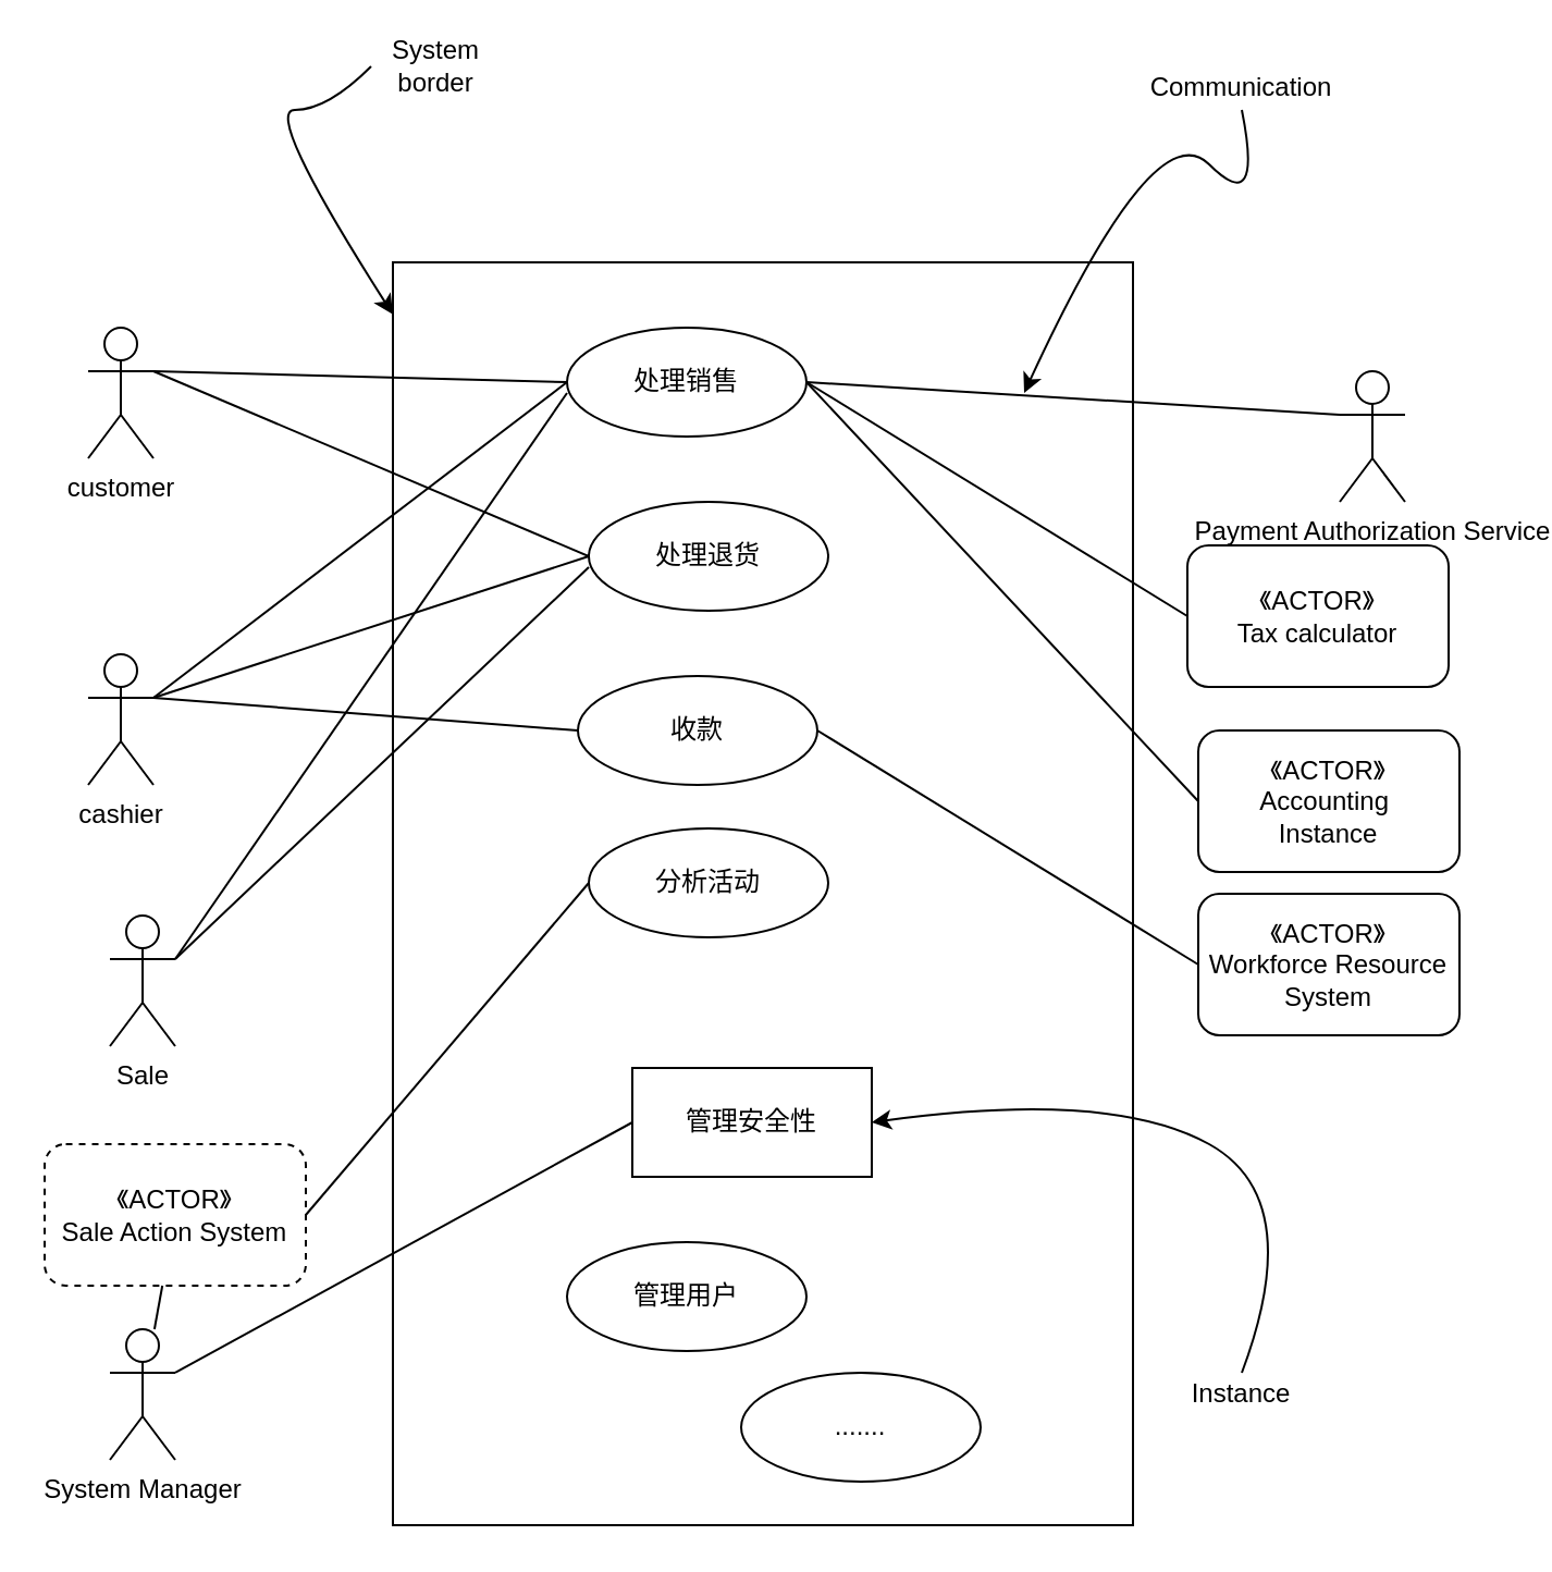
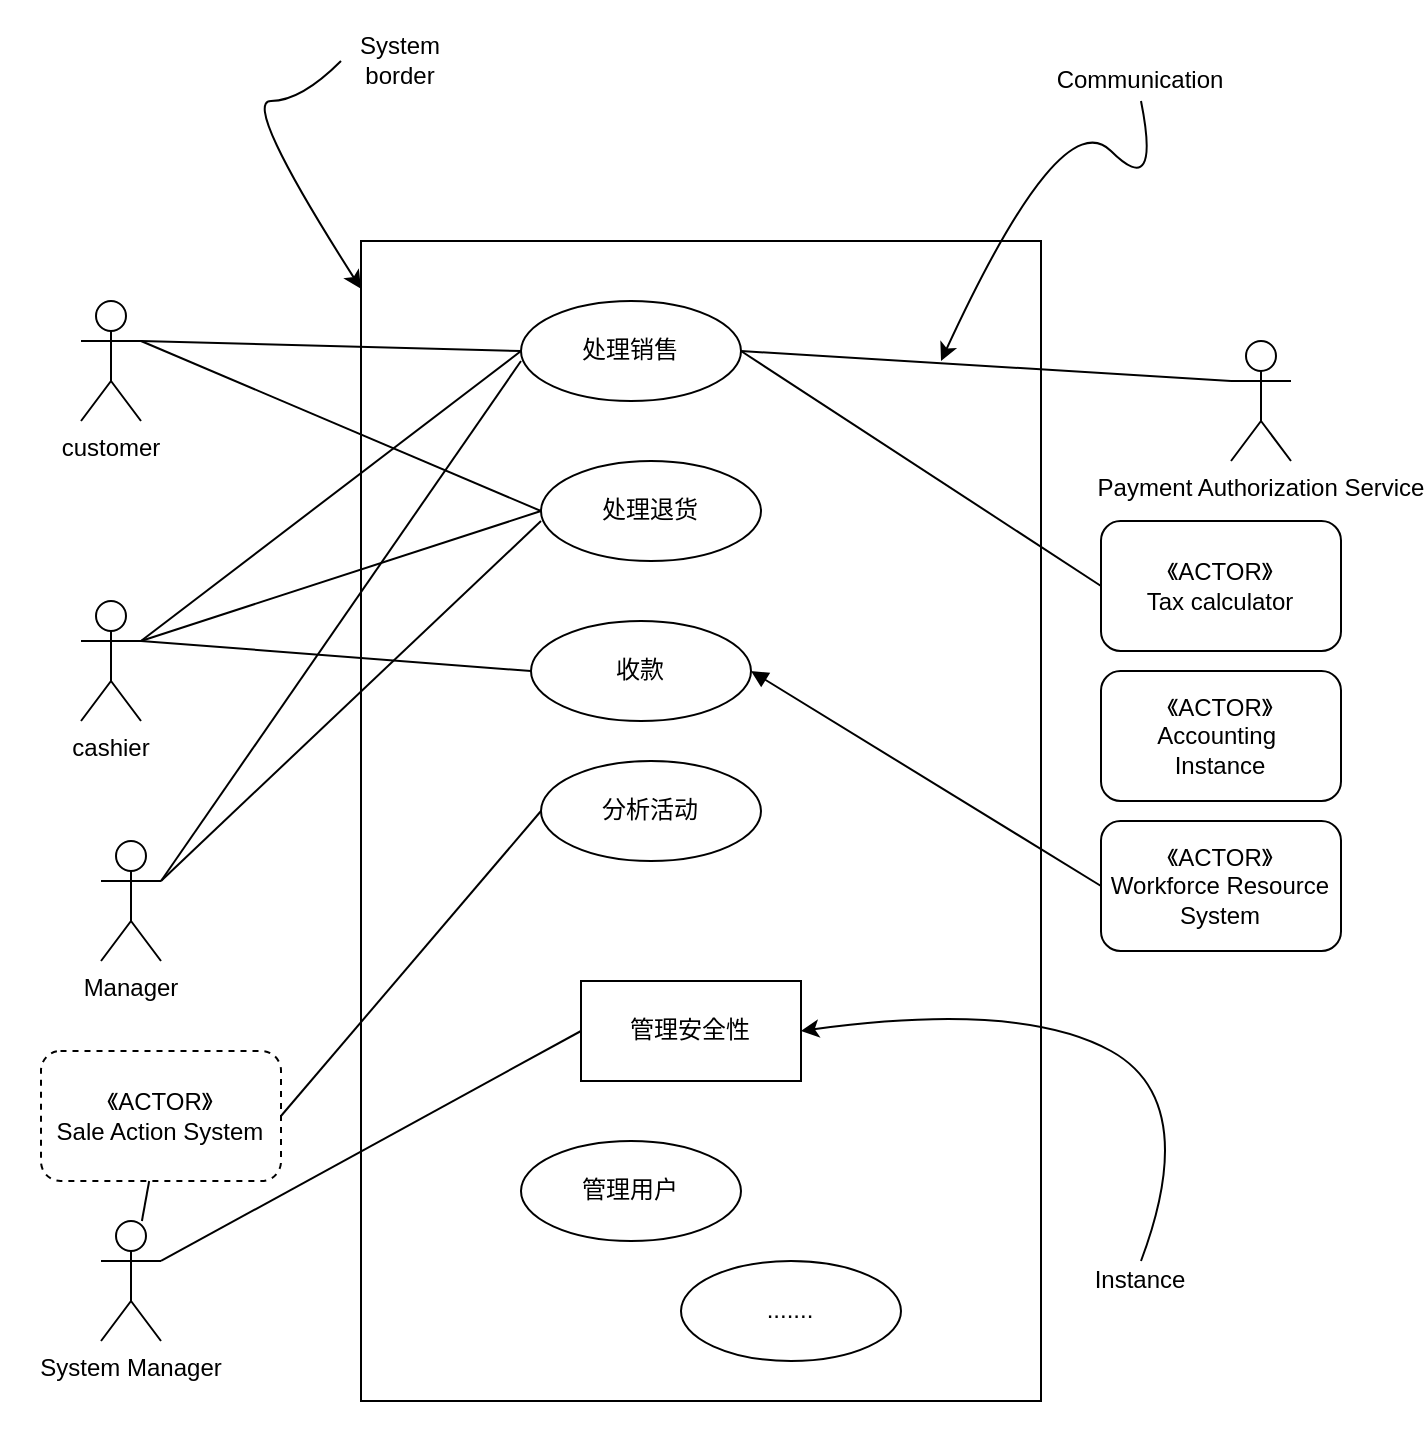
- <mxCell id="32" value="" style="endArrow=none;html=1;exitX=0;exitY=0.5;exitDx=0;exitDy=0;entryX=1;entryY=0.5;entryDx=0;entryDy=0;" edge="1" parent="1" source="29" target="3"><mxGeometry width="50" height="50" relative="1" as="geometry"><mxPoint x="560" y="440" as="sourcePoint" /><mxPoint x="610" y="390" as="targetPoint" /></mxGeometry></mxCell>
- <mxCell id="28" value="《ACTOR》&lt;br&gt;Tax calculator" style="rounded=1;whiteSpace=wrap;html=1;" vertex="1" parent="1"><mxGeometry x="545" y="250" width="120" height="65" as="geometry" /></mxCell>
+ <mxCell id="28" value="《ACTOR》&lt;br&gt;Tax calculator" style="rounded=1;whiteSpace=wrap;html=1;" vertex="1" parent="1"><mxGeometry x="550" y="260" width="120" height="65" as="geometry" /></mxCell>
- <mxCell id="31" value="" style="endArrow=none;html=1;exitX=0;exitY=0.5;exitDx=0;exitDy=0;entryX=1;entryY=0.5;entryDx=0;entryDy=0;" edge="1" parent="1" source="30" target="6"><mxGeometry width="50" height="50" relative="1" as="geometry"><mxPoint x="560" y="440" as="sourcePoint" /><mxPoint x="610" y="390" as="targetPoint" /></mxGeometry></mxCell>
+ <mxCell id="31" value="" style="endArrow=block;html=1;exitX=0;exitY=0.5;exitDx=0;exitDy=0;entryX=1;entryY=0.5;entryDx=0;entryDy=0;" edge="1" parent="1" source="30" target="6"><mxGeometry width="50" height="50" relative="1" as="geometry"><mxPoint x="560" y="440" as="sourcePoint" /><mxPoint x="610" y="390" as="targetPoint" /></mxGeometry></mxCell>
- <mxCell id="12" value="Sale&lt;br&gt;" style="shape=umlActor;verticalLabelPosition=bottom;labelBackgroundColor=#ffffff;verticalAlign=top;html=1;outlineConnect=0;" vertex="1" parent="1"><mxGeometry x="50" y="420" width="30" height="60" as="geometry" /></mxCell>
+ <mxCell id="12" value="Manager&lt;br&gt;" style="shape=umlActor;verticalLabelPosition=bottom;labelBackgroundColor=#ffffff;verticalAlign=top;html=1;outlineConnect=0;" vertex="1" parent="1"><mxGeometry x="50" y="420" width="30" height="60" as="geometry" /></mxCell>
